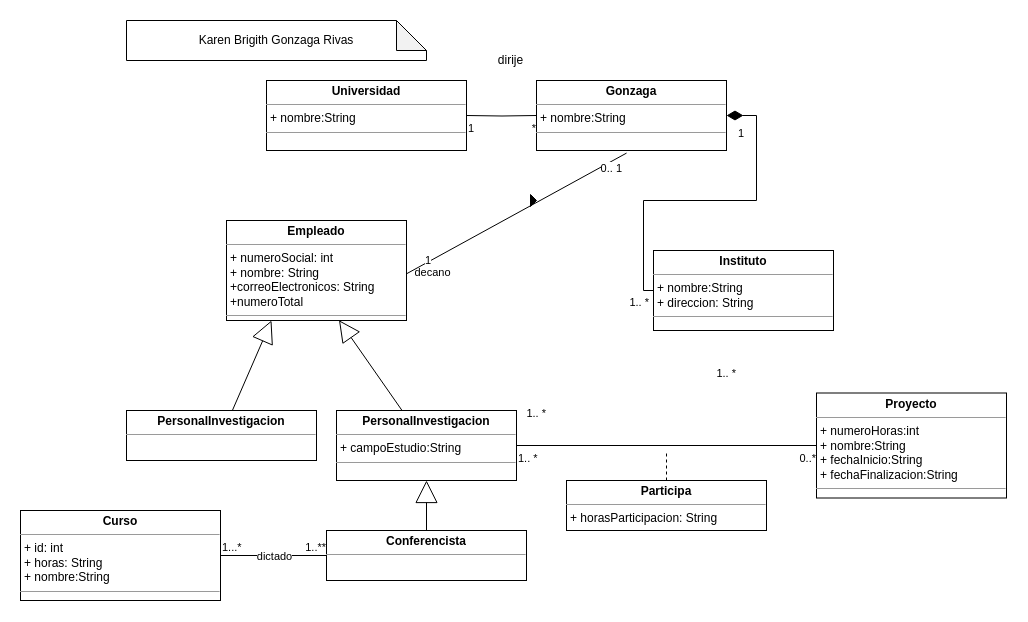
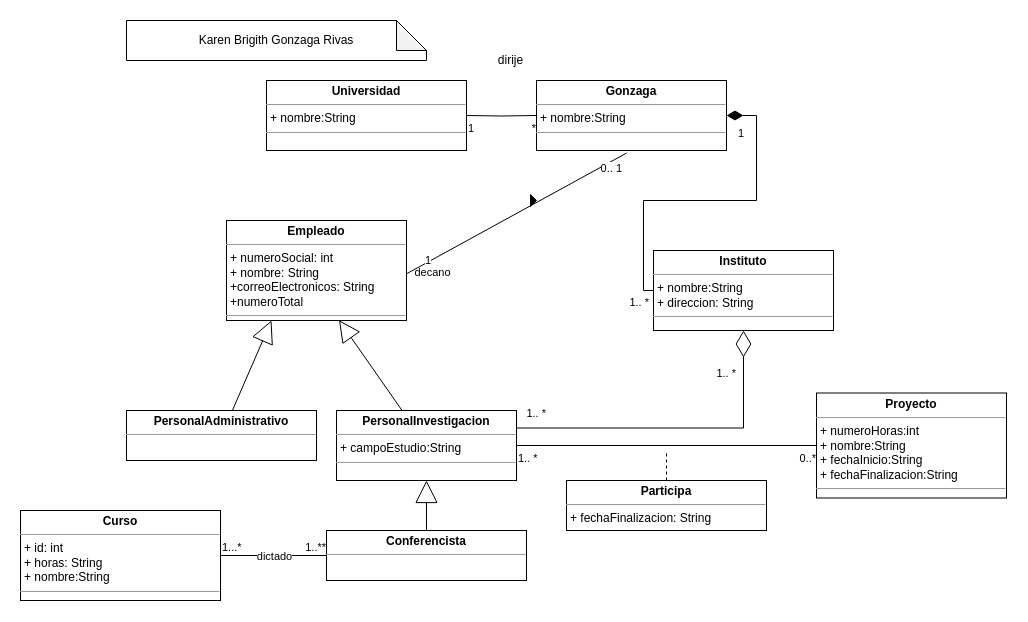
- <mxCell id="12" value="&lt;p style=&quot;margin:0px;margin-top:4px;text-align:center;&quot;&gt;&lt;b&gt;PersonalInvestigacion&lt;/b&gt;&lt;/p&gt;&lt;hr size=&quot;1&quot;&gt;&lt;p style=&quot;margin:0px;margin-left:4px;&quot;&gt;&lt;br&gt;&lt;/p&gt;" style="verticalAlign=top;align=left;overflow=fill;fontSize=12;fontFamily=Helvetica;html=1;" vertex="1" parent="1"><mxGeometry x="126" y="410" width="190" height="50" as="geometry" /></mxCell>
+ <mxCell id="12" value="&lt;p style=&quot;margin:0px;margin-top:4px;text-align:center;&quot;&gt;&lt;b&gt;PersonalAdministrativo&lt;/b&gt;&lt;/p&gt;&lt;hr size=&quot;1&quot;&gt;&lt;p style=&quot;margin:0px;margin-left:4px;&quot;&gt;&lt;br&gt;&lt;/p&gt;" style="verticalAlign=top;align=left;overflow=fill;fontSize=12;fontFamily=Helvetica;html=1;" vertex="1" parent="1"><mxGeometry x="126" y="410" width="190" height="50" as="geometry" /></mxCell>
+ <mxCell id="5" value="" style="edgeStyle=orthogonalEdgeStyle;rounded=0;orthogonalLoop=1;jettySize=auto;html=1;startArrow=diamondThin;startFill=0;endArrow=none;endFill=0;startSize=24;endSize=20;exitX=0.5;exitY=1;exitDx=0;exitDy=0;entryX=1;entryY=0.25;entryDx=0;entryDy=0;" edge="1" parent="1" source="3" target="10"><mxGeometry relative="1" as="geometry" /></mxCell>
- <mxCell id="33" value="&lt;p style=&quot;margin:0px;margin-top:4px;text-align:center;&quot;&gt;&lt;b&gt;Participa&lt;/b&gt;&lt;/p&gt;&lt;hr size=&quot;1&quot;&gt;&lt;p style=&quot;margin:0px;margin-left:4px;&quot;&gt;+ horasParticipacion: String&lt;/p&gt;" style="verticalAlign=top;align=left;overflow=fill;fontSize=12;fontFamily=Helvetica;html=1;" vertex="1" parent="1"><mxGeometry x="566" y="480" width="200" height="50" as="geometry" /></mxCell>
+ <mxCell id="33" value="&lt;p style=&quot;margin:0px;margin-top:4px;text-align:center;&quot;&gt;&lt;b&gt;Participa&lt;/b&gt;&lt;/p&gt;&lt;hr size=&quot;1&quot;&gt;&lt;p style=&quot;margin:0px;margin-left:4px;&quot;&gt;+ fechaFinalizacion: String&lt;/p&gt;" style="verticalAlign=top;align=left;overflow=fill;fontSize=12;fontFamily=Helvetica;html=1;" vertex="1" parent="1"><mxGeometry x="566" y="480" width="200" height="50" as="geometry" /></mxCell>
